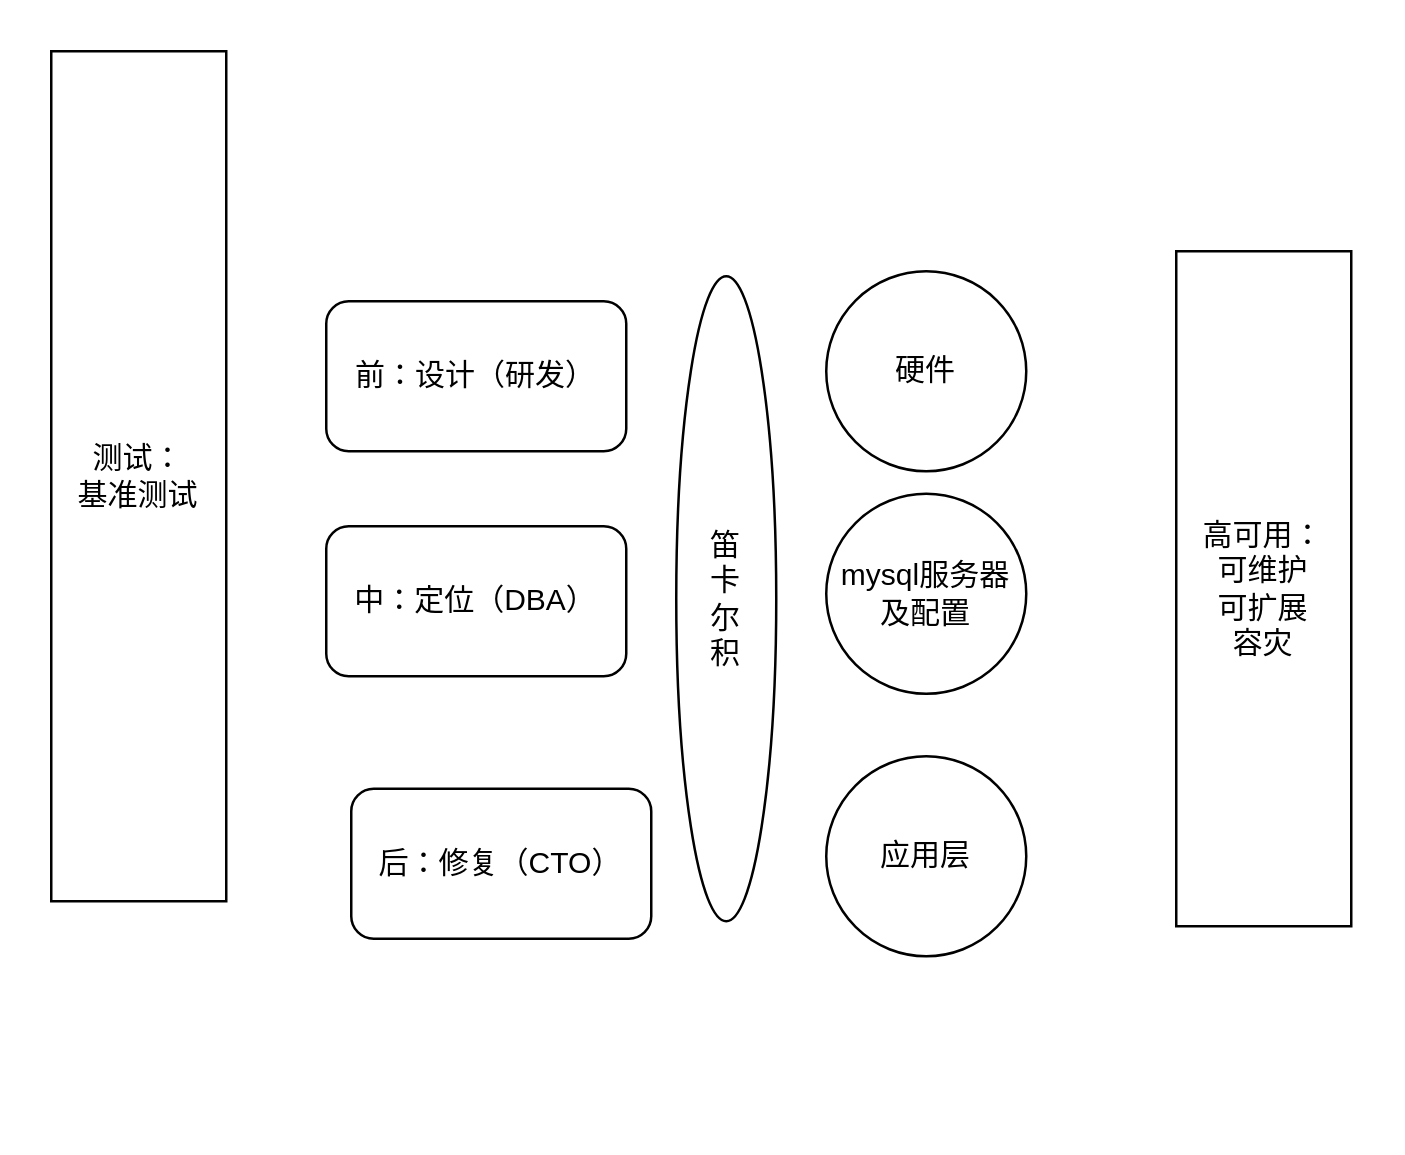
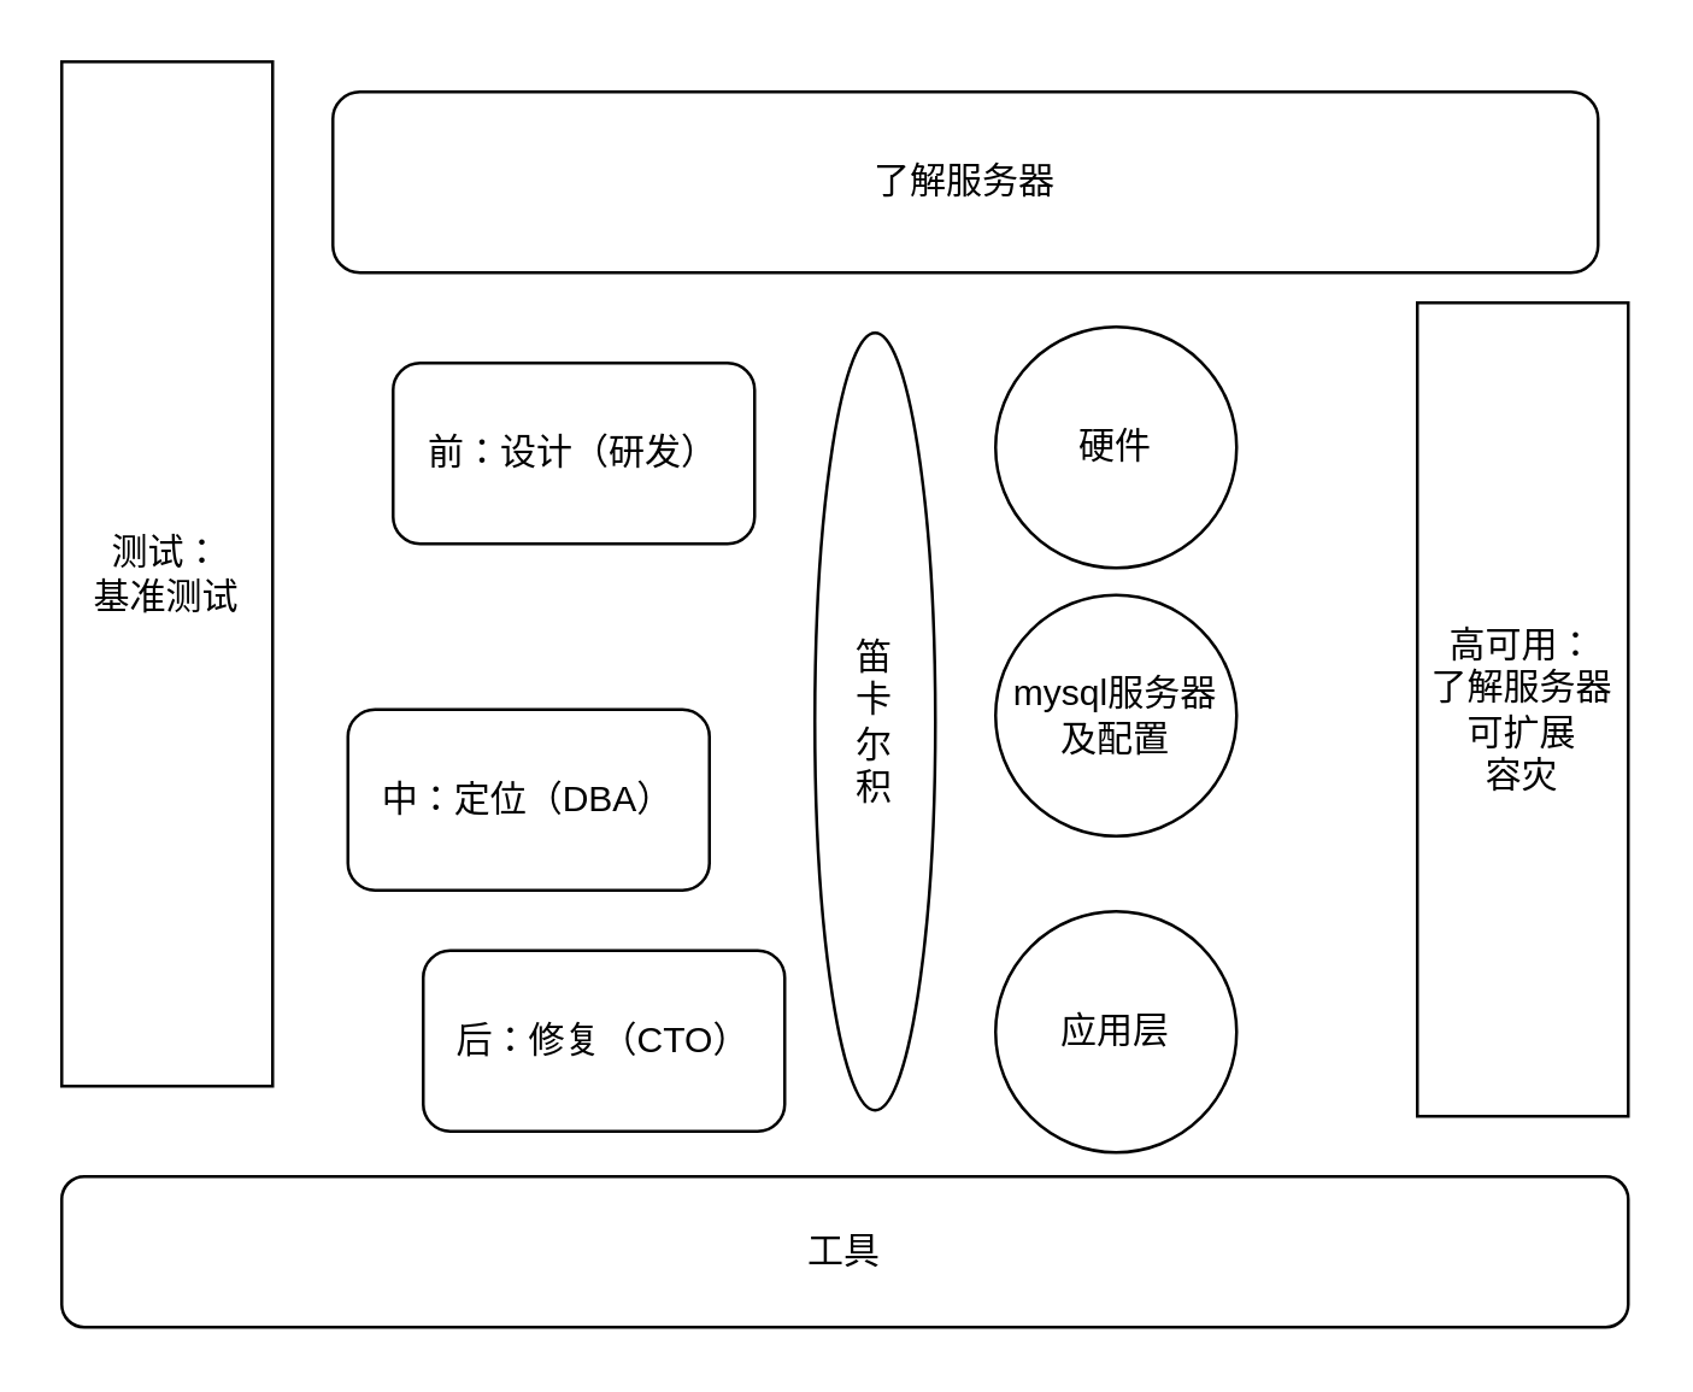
+ <mxCell id="4" value="了解服务器" style="rounded=1;whiteSpace=wrap;html=1;" vertex="1" parent="1"><mxGeometry x="110" y="30" width="420" height="60" as="geometry" /></mxCell>
- <mxCell id="3" value="高可用：&lt;br&gt;可维护&lt;br&gt;可扩展&lt;br&gt;容灾" style="rounded=0;whiteSpace=wrap;html=1;" vertex="1" parent="1"><mxGeometry x="470" y="100" width="70" height="270" as="geometry" /></mxCell>
+ <mxCell id="3" value="高可用：&lt;br&gt;了解服务器&lt;br&gt;可扩展&lt;br&gt;容灾" style="rounded=0;whiteSpace=wrap;html=1;" vertex="1" parent="1"><mxGeometry x="470" y="100" width="70" height="270" as="geometry" /></mxCell>
- <mxCell id="6" value="中：定位（DBA）" style="rounded=1;whiteSpace=wrap;html=1;" vertex="1" parent="1"><mxGeometry x="130" y="210" width="120" height="60" as="geometry" /></mxCell>
+ <mxCell id="6" value="中：定位（DBA）" style="rounded=1;whiteSpace=wrap;html=1;" vertex="1" parent="1"><mxGeometry x="115" y="235" width="120" height="60" as="geometry" /></mxCell>
+ <mxCell id="12" value="工具" style="rounded=1;whiteSpace=wrap;html=1;" vertex="1" parent="1"><mxGeometry x="20" y="390" width="520" height="50" as="geometry" /></mxCell>
